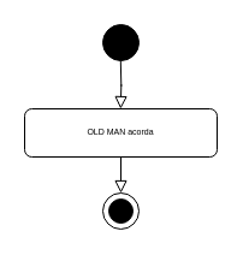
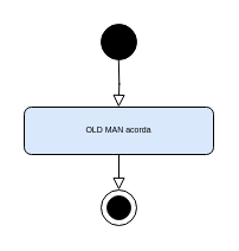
- <mxCell id="4" value="OLD MAN acorda" style="rounded=1;whiteSpace=wrap;html=1;fontSize=7;glass=0;strokeWidth=1;shadow=0;" vertex="1" parent="1"><mxGeometry x="20" y="90" width="160" height="40" as="geometry" /></mxCell>
+ <mxCell id="4" value="OLD MAN acorda" style="rounded=1;whiteSpace=wrap;html=1;fontSize=7;glass=0;strokeWidth=1;shadow=0;fillColor=#dae8fc;" vertex="1" parent="1"><mxGeometry x="20" y="90" width="160" height="40" as="geometry" /></mxCell>
